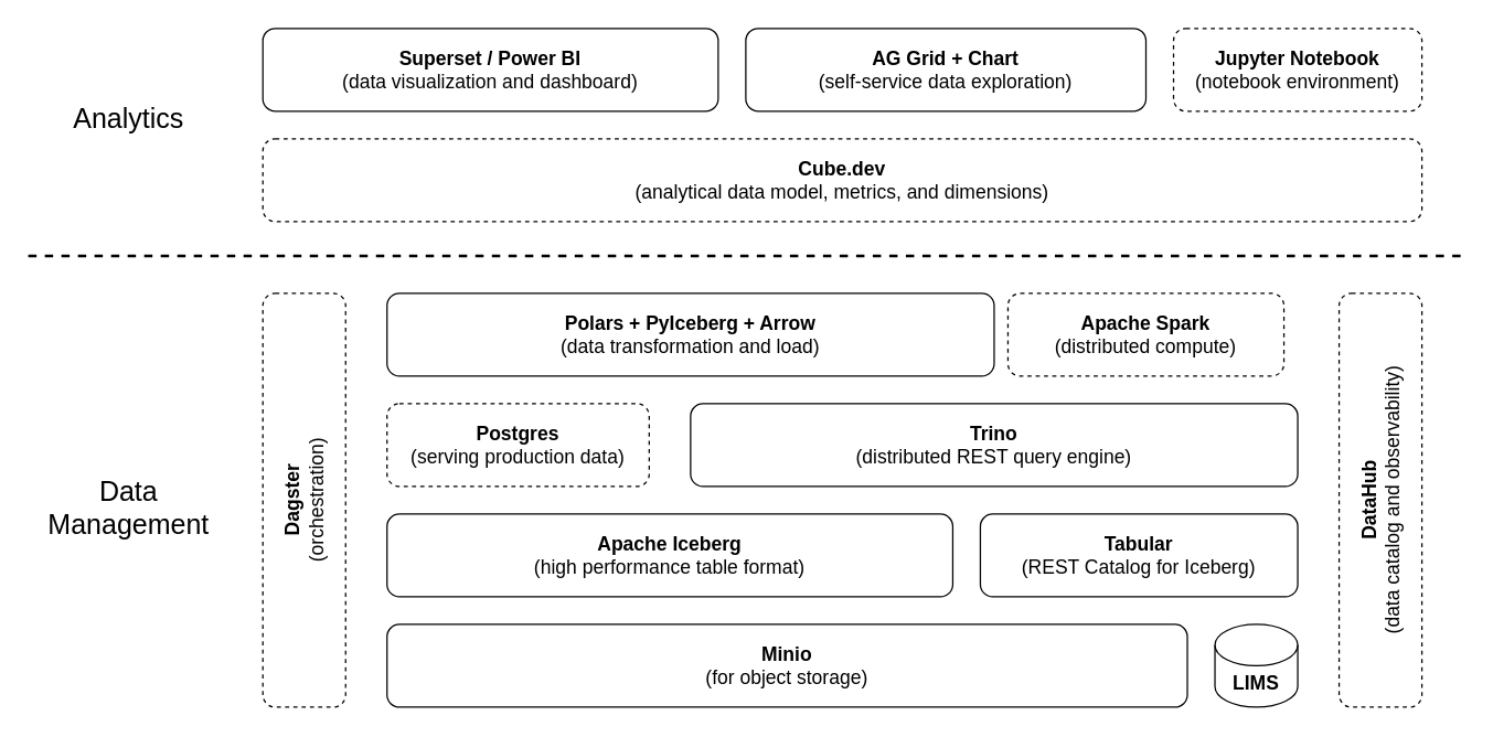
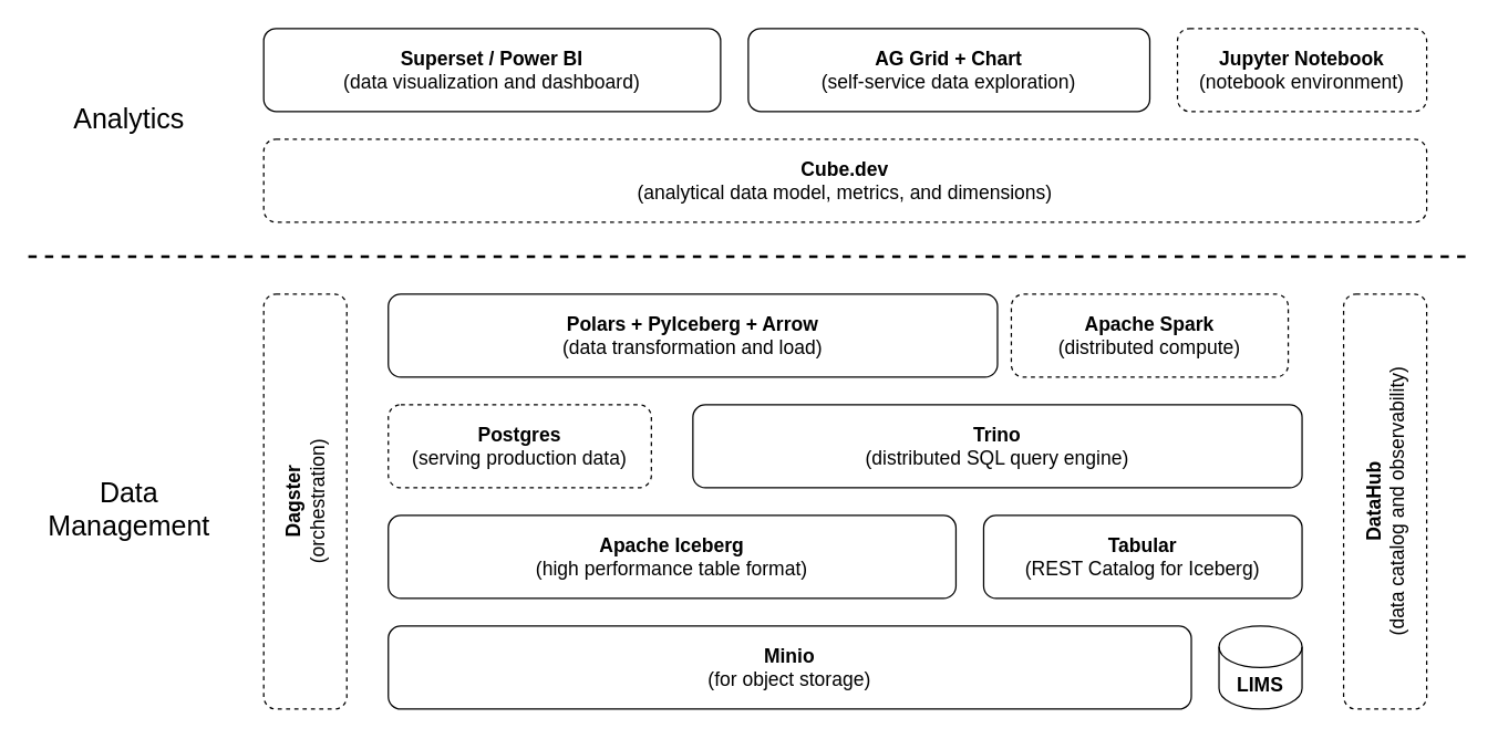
- <mxCell id="7" value="&lt;b style=&quot;font-size: 14px;&quot;&gt;Trino&lt;/b&gt;&lt;div style=&quot;font-size: 14px;&quot;&gt;(distributed REST query engine)&lt;/div&gt;" style="rounded=1;whiteSpace=wrap;html=1;fontSize=14;" vertex="1" parent="1"><mxGeometry x="500" y="292" width="440" height="60" as="geometry" /></mxCell>
+ <mxCell id="7" value="&lt;b style=&quot;font-size: 14px;&quot;&gt;Trino&lt;/b&gt;&lt;div style=&quot;font-size: 14px;&quot;&gt;(distributed SQL query engine)&lt;/div&gt;" style="rounded=1;whiteSpace=wrap;html=1;fontSize=14;" vertex="1" parent="1"><mxGeometry x="500" y="292" width="440" height="60" as="geometry" /></mxCell>
